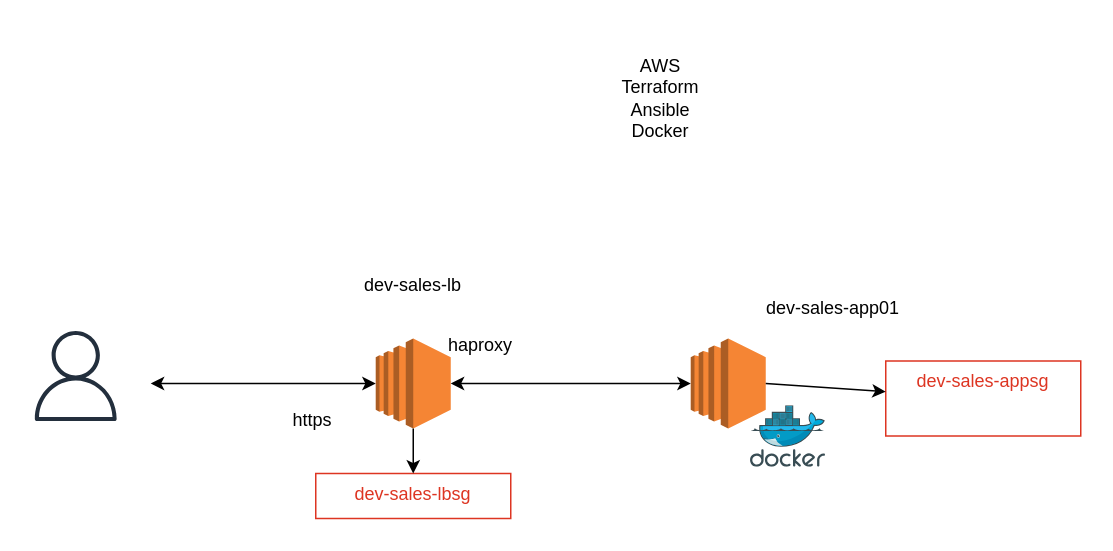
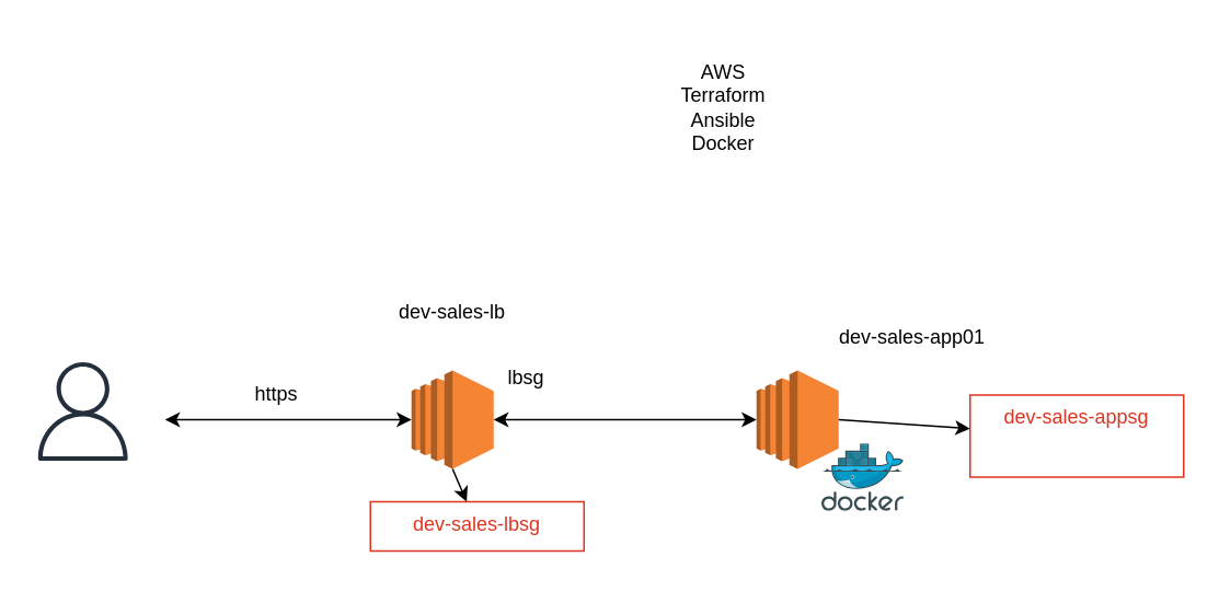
- <mxCell id="11" value="haproxy" style="text;html=1;strokeColor=none;fillColor=none;align=center;verticalAlign=middle;whiteSpace=wrap;rounded=0;" parent="1" vertex="1"><mxGeometry x="290" y="215" width="60" height="30" as="geometry" /></mxCell>
+ <mxCell id="11" value="lbsg" style="text;html=1;strokeColor=none;fillColor=none;align=center;verticalAlign=middle;whiteSpace=wrap;rounded=0;" parent="1" vertex="1"><mxGeometry x="290" y="215" width="60" height="30" as="geometry" /></mxCell>
- <mxCell id="15" value="https" style="text;html=1;strokeColor=none;fillColor=none;align=center;verticalAlign=middle;whiteSpace=wrap;rounded=0;" parent="1" vertex="1"><mxGeometry x="177.5" y="265" width="60" height="30" as="geometry" /></mxCell>
+ <mxCell id="15" value="https" style="text;html=1;strokeColor=none;fillColor=none;align=center;verticalAlign=middle;whiteSpace=wrap;rounded=0;" parent="1" vertex="1"><mxGeometry x="137.5" y="225" width="60" height="30" as="geometry" /></mxCell>
- <mxCell id="7" value="dev-sales-lbsg" style="fillColor=none;strokeColor=#DD3522;verticalAlign=top;fontStyle=0;fontColor=#DD3522;whiteSpace=wrap;html=1;" parent="1" vertex="1"><mxGeometry x="210" y="315" width="130" height="30" as="geometry" /></mxCell>
+ <mxCell id="7" value="dev-sales-lbsg" style="fillColor=none;strokeColor=#DD3522;verticalAlign=top;fontStyle=0;fontColor=#DD3522;whiteSpace=wrap;html=1;" parent="1" vertex="1"><mxGeometry x="225" y="305" width="130" height="30" as="geometry" /></mxCell>
